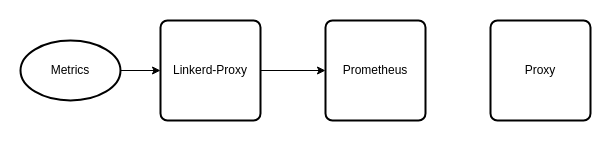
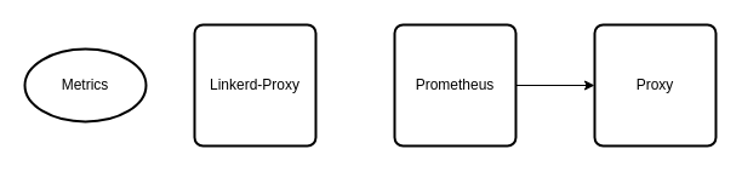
- <mxCell id="2" value="" style="edgeStyle=orthogonalEdgeStyle;rounded=0;orthogonalLoop=1;jettySize=auto;html=1;" edge="1" parent="1" source="3" target="5"><mxGeometry relative="1" as="geometry" /></mxCell>
- <mxCell id="4" style="edgeStyle=orthogonalEdgeStyle;rounded=0;orthogonalLoop=1;jettySize=auto;html=1;entryX=0;entryY=0.5;entryDx=0;entryDy=0;" edge="1" parent="1" source="5" target="7"><mxGeometry relative="1" as="geometry" /></mxCell>
+ <mxCell id="6" style="edgeStyle=orthogonalEdgeStyle;rounded=0;orthogonalLoop=1;jettySize=auto;html=1;entryX=0;entryY=0.5;entryDx=0;entryDy=0;" edge="1" parent="1" source="7" target="8"><mxGeometry relative="1" as="geometry" /></mxCell>
